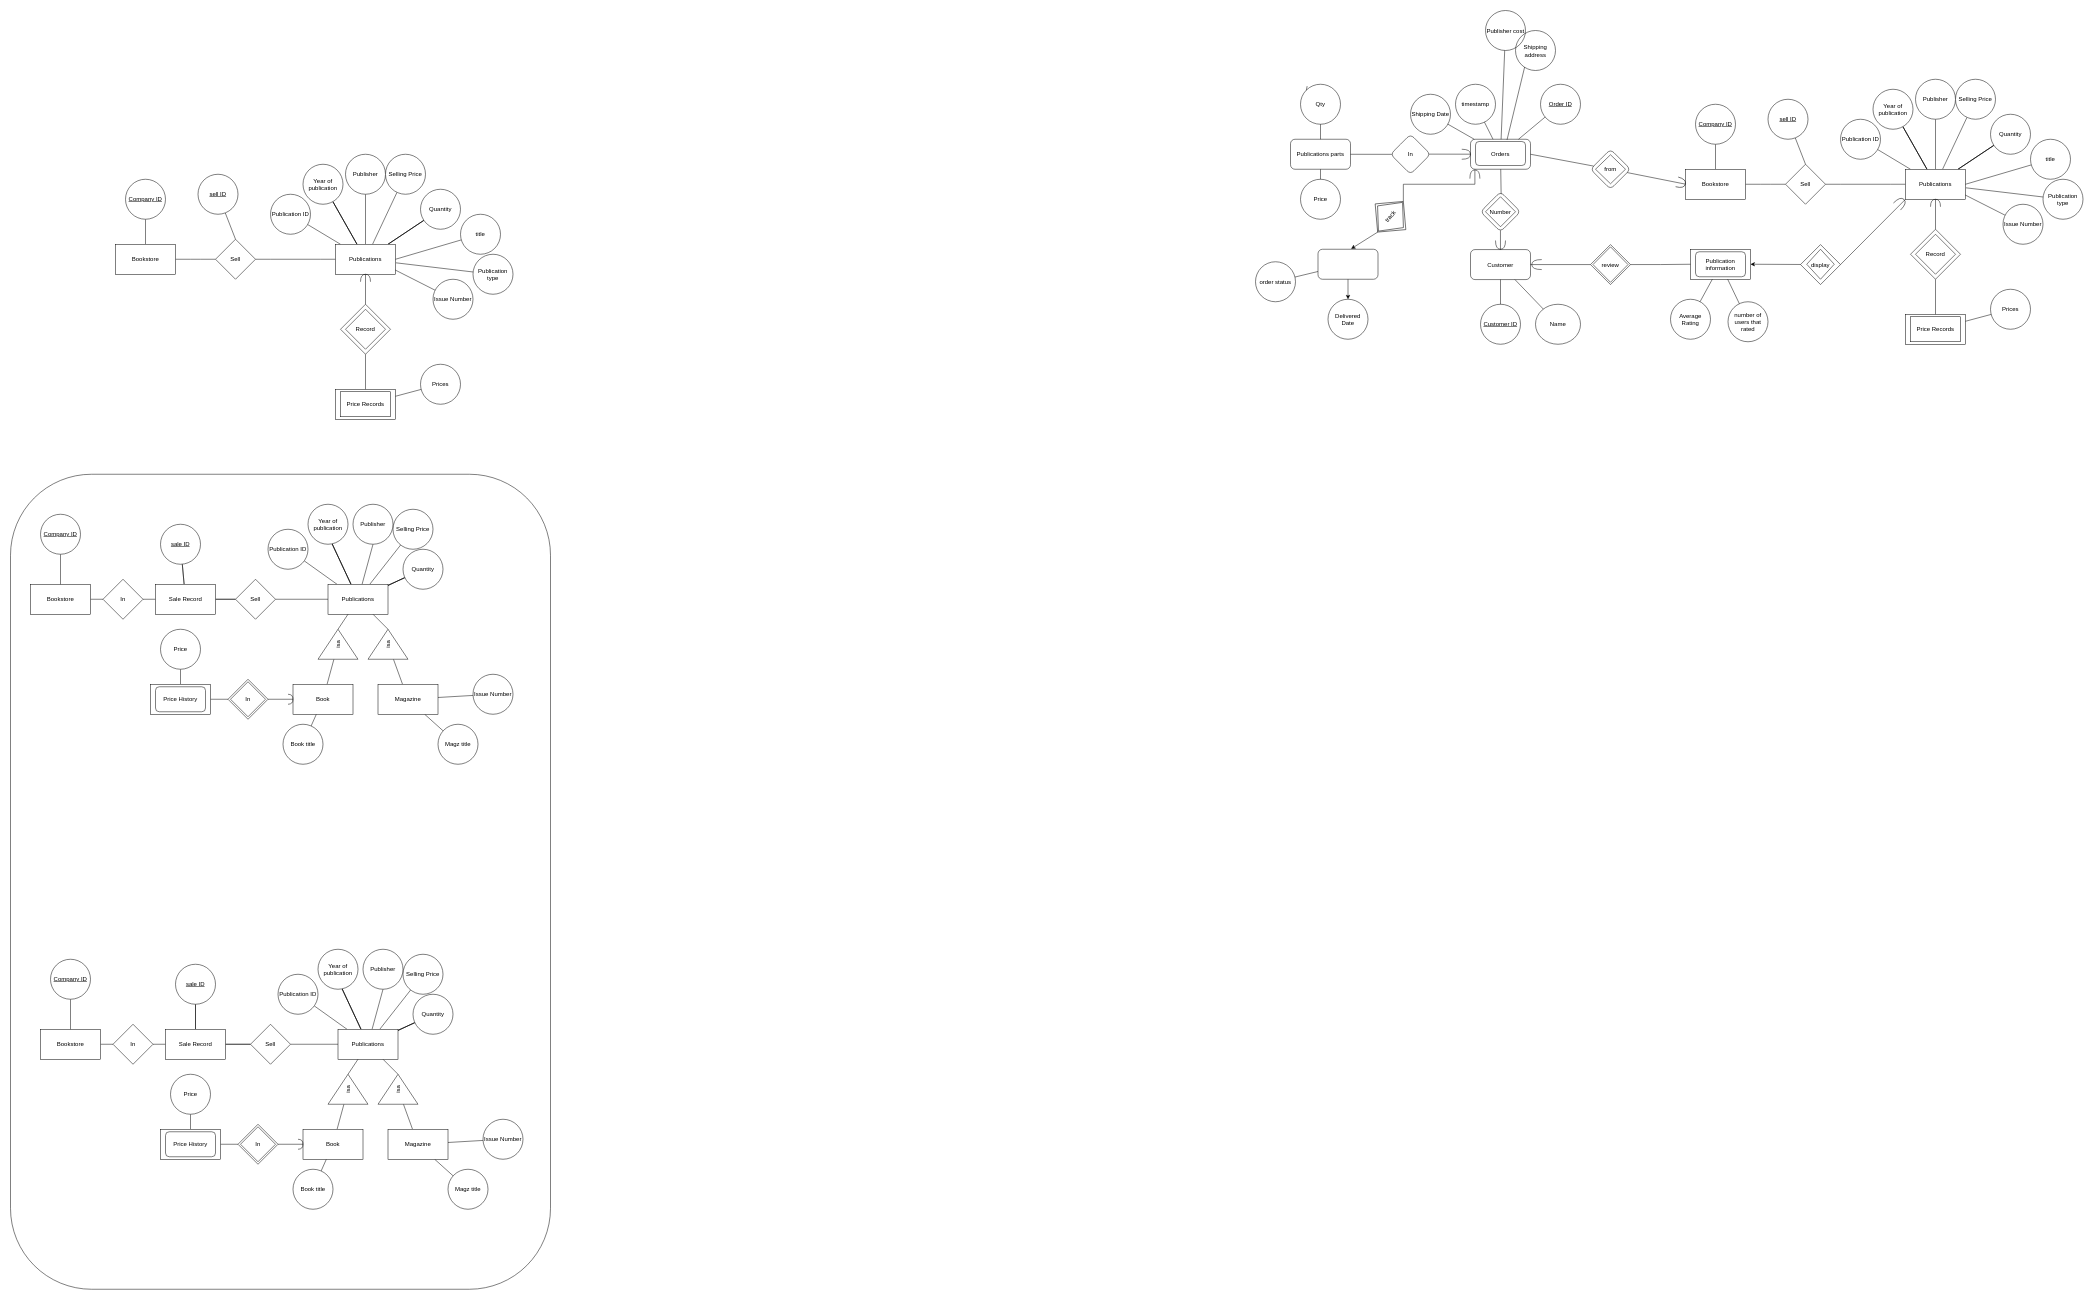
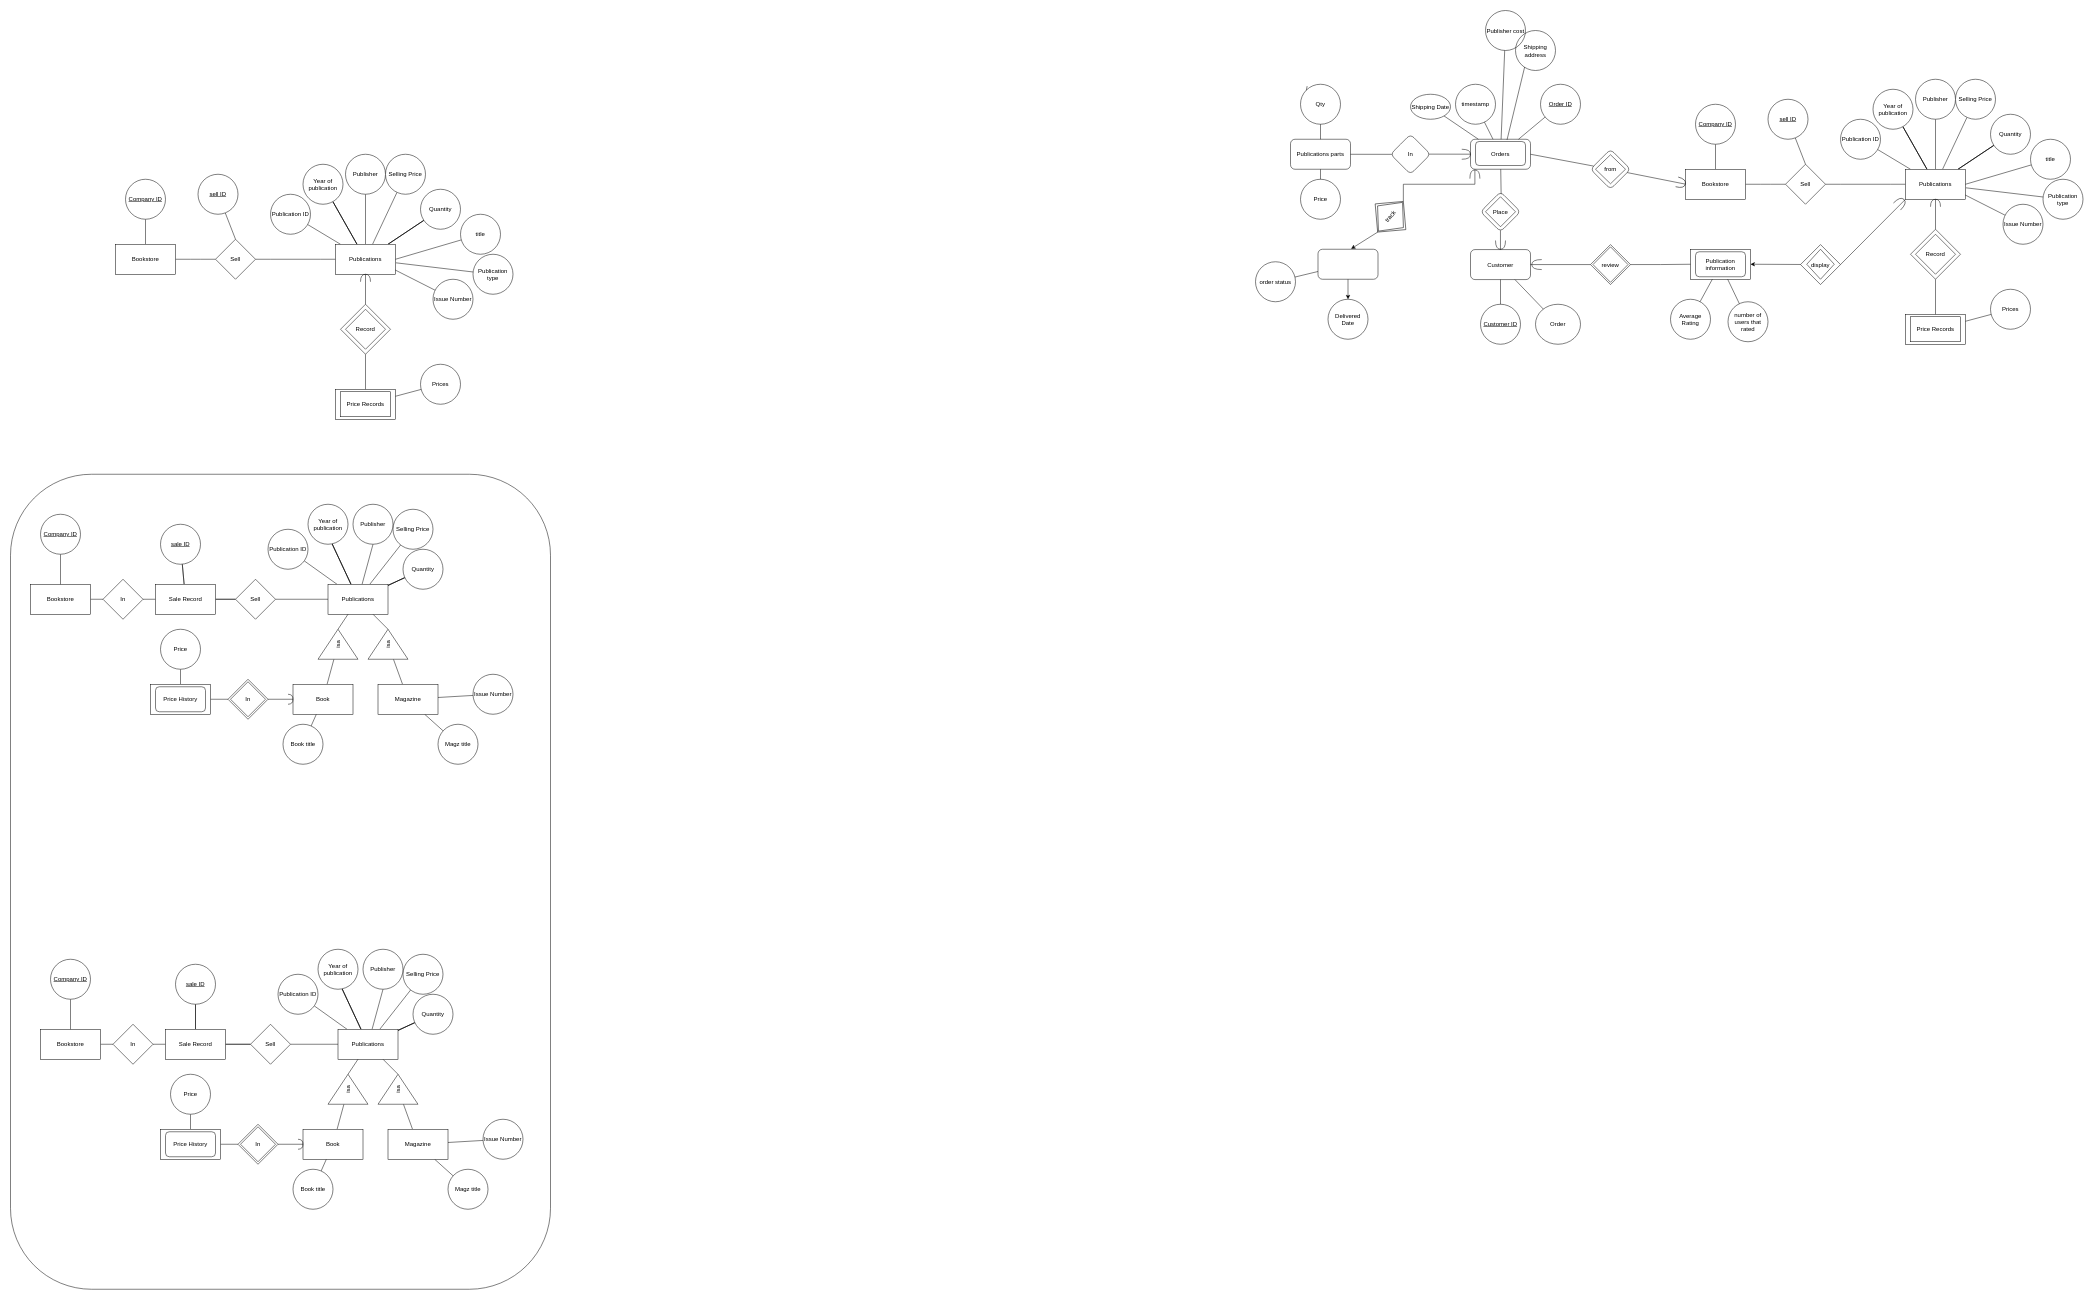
- <mxCell id="218" value="Shipping Date" style="ellipse;whiteSpace=wrap;html=1;aspect=fixed;fillColor=none;" vertex="1" parent="1"><mxGeometry x="2820" y="188" width="80" height="80" as="geometry" /></mxCell>
+ <mxCell id="218" value="Shipping Date" style="ellipse;whiteSpace=wrap;html=1;aspect=fixed;fillColor=none;" vertex="1" parent="1"><mxGeometry x="2820" y="188" width="80" height="50" as="geometry" /></mxCell>
- <mxCell id="208" value="Number" style="rhombus;whiteSpace=wrap;html=1;fillColor=none;rounded=1;" vertex="1" parent="1"><mxGeometry x="2960" y="383" width="80" height="80" as="geometry" /></mxCell>
+ <mxCell id="208" value="Place" style="rhombus;whiteSpace=wrap;html=1;fillColor=none;rounded=1;" vertex="1" parent="1"><mxGeometry x="2960" y="383" width="80" height="80" as="geometry" /></mxCell>
- <mxCell id="187" value="Name" style="ellipse;whiteSpace=wrap;html=1;fillColor=none;rounded=1;" vertex="1" parent="1"><mxGeometry x="3070" y="608" width="90" height="80" as="geometry" /></mxCell>
+ <mxCell id="187" value="Order" style="ellipse;whiteSpace=wrap;html=1;fillColor=none;rounded=1;" vertex="1" parent="1"><mxGeometry x="3070" y="608" width="90" height="80" as="geometry" /></mxCell>
